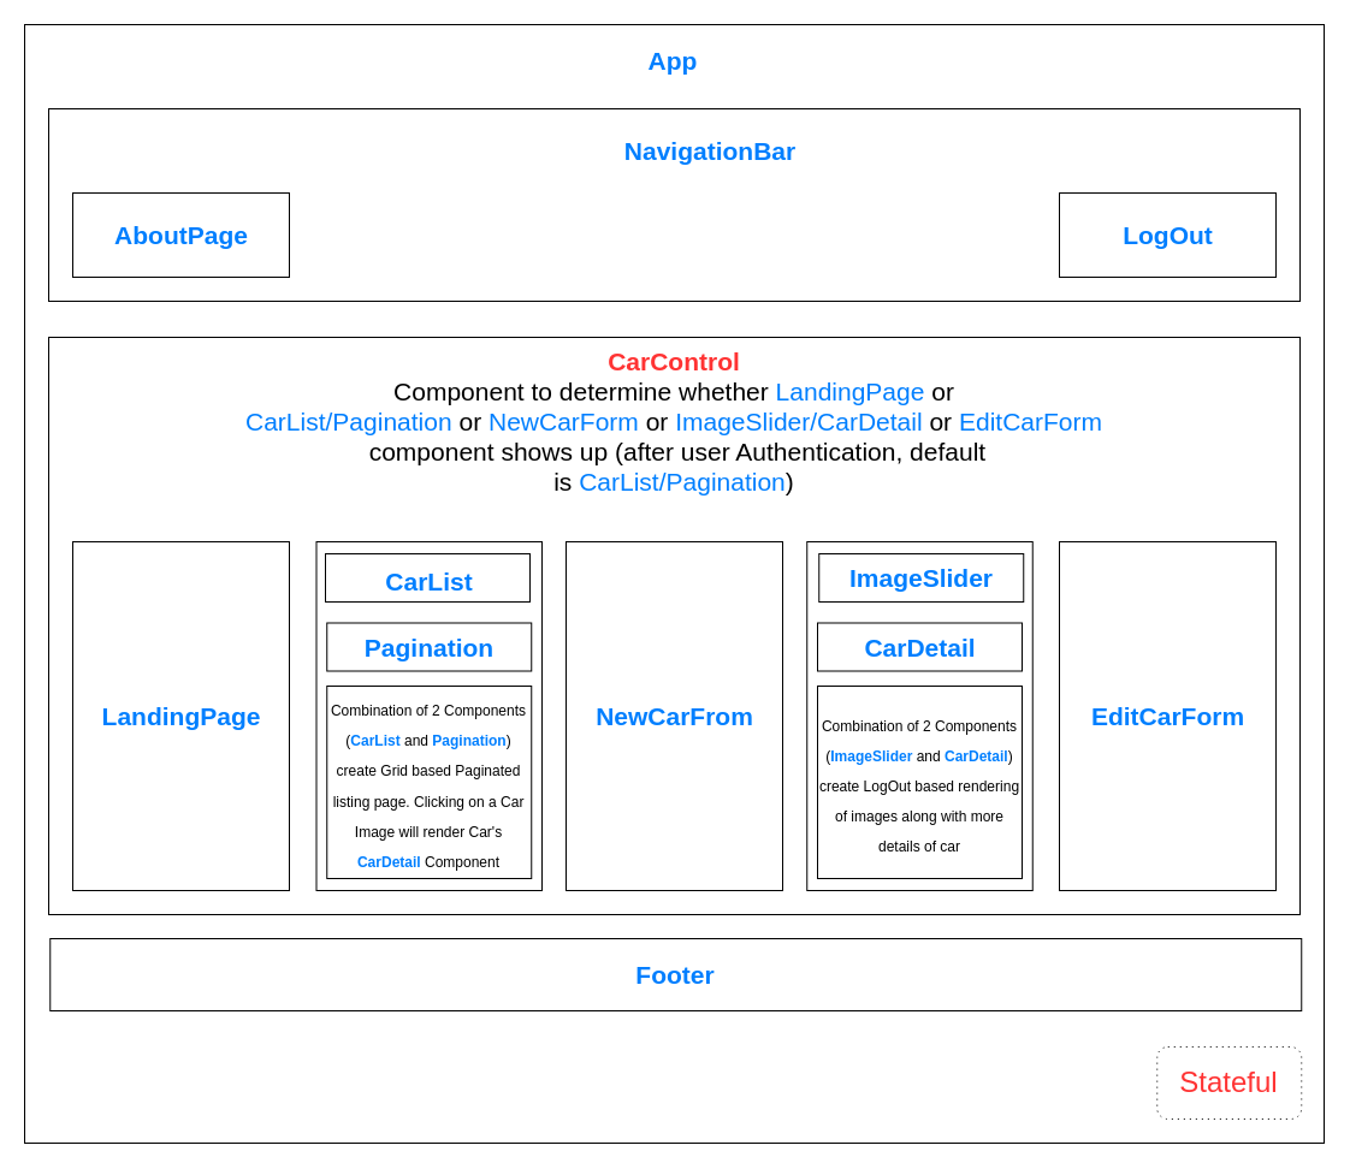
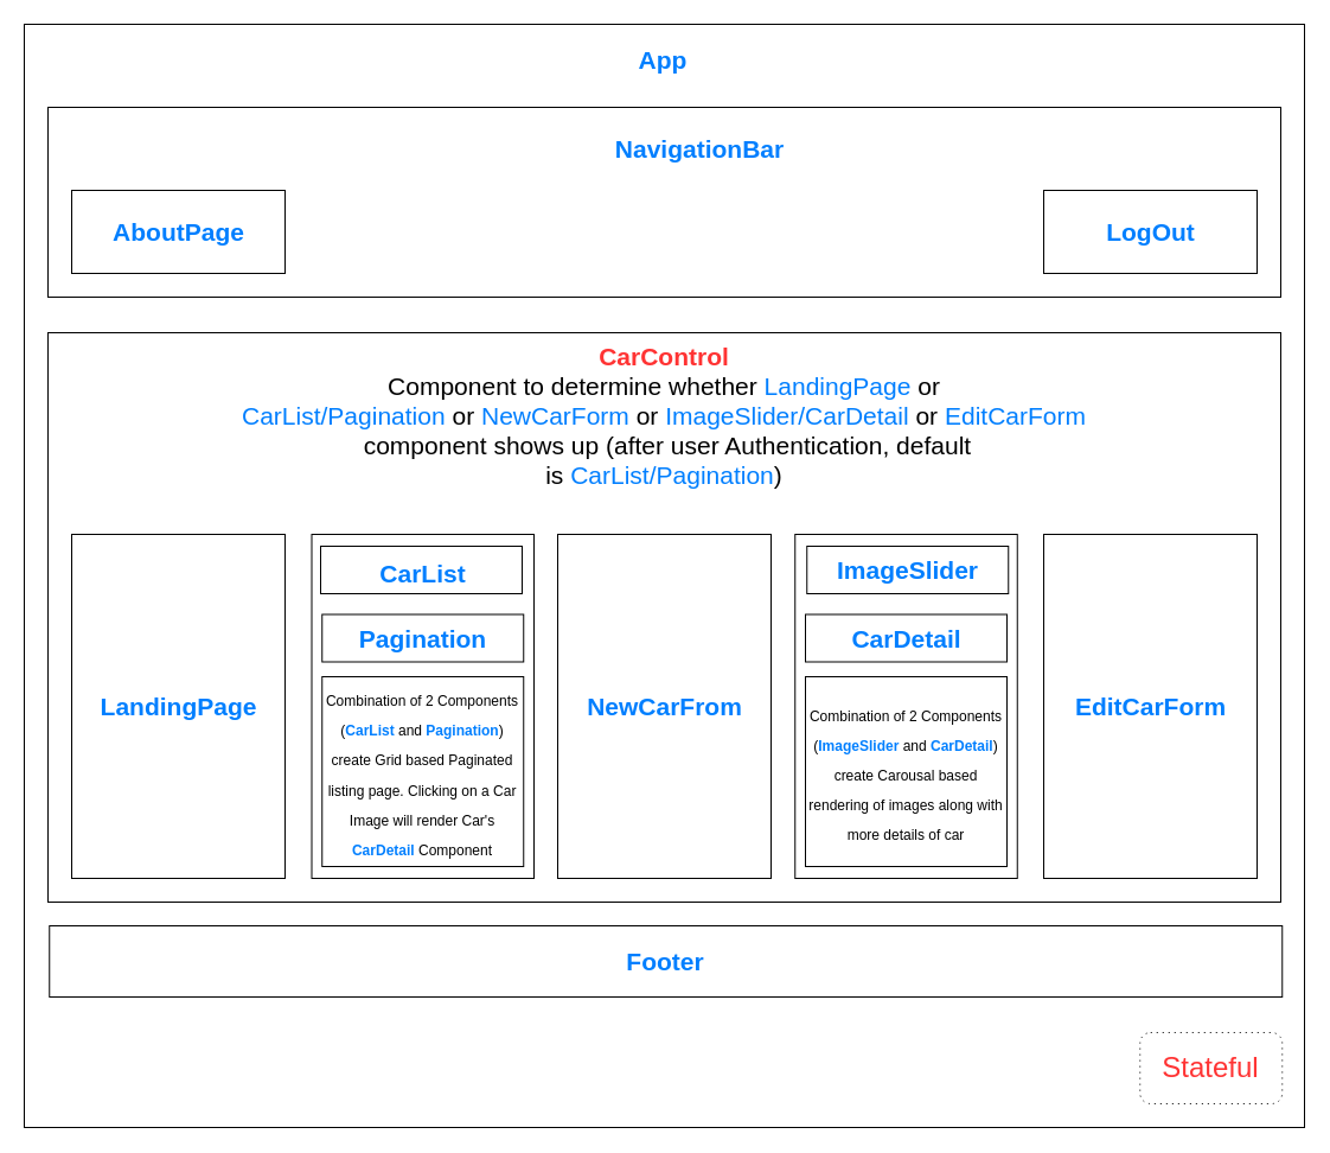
- <mxCell id="17" value="&lt;font style=&quot;font-size: 12px&quot;&gt;Combination of 2 Components (&lt;b&gt;&lt;font color=&quot;#007fff&quot;&gt;ImageSlider&amp;nbsp;&lt;/font&gt;&lt;/b&gt;and&amp;nbsp;&lt;b&gt;&lt;font color=&quot;#007fff&quot;&gt;CarDetail&lt;/font&gt;&lt;/b&gt;) create LogOut based rendering of images along with more details of car&lt;/font&gt;" style="rounded=0;whiteSpace=wrap;html=1;glass=0;fontSize=21;" vertex="1" parent="1"><mxGeometry x="679" y="570" width="170" height="160" as="geometry" /></mxCell>
+ <mxCell id="17" value="&lt;font style=&quot;font-size: 12px&quot;&gt;Combination of 2 Components (&lt;b&gt;&lt;font color=&quot;#007fff&quot;&gt;ImageSlider&amp;nbsp;&lt;/font&gt;&lt;/b&gt;and&amp;nbsp;&lt;b&gt;&lt;font color=&quot;#007fff&quot;&gt;CarDetail&lt;/font&gt;&lt;/b&gt;) create Carousal based rendering of images along with more details of car&lt;/font&gt;" style="rounded=0;whiteSpace=wrap;html=1;glass=0;fontSize=21;" vertex="1" parent="1"><mxGeometry x="679" y="570" width="170" height="160" as="geometry" /></mxCell>
